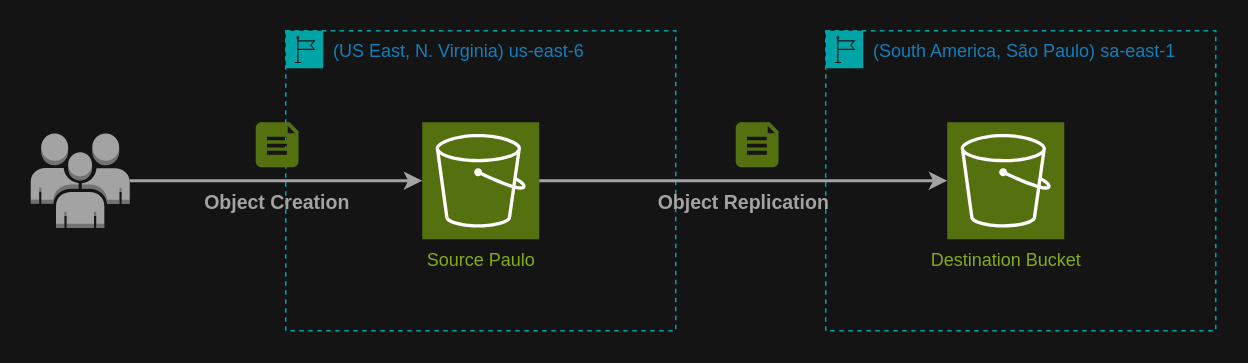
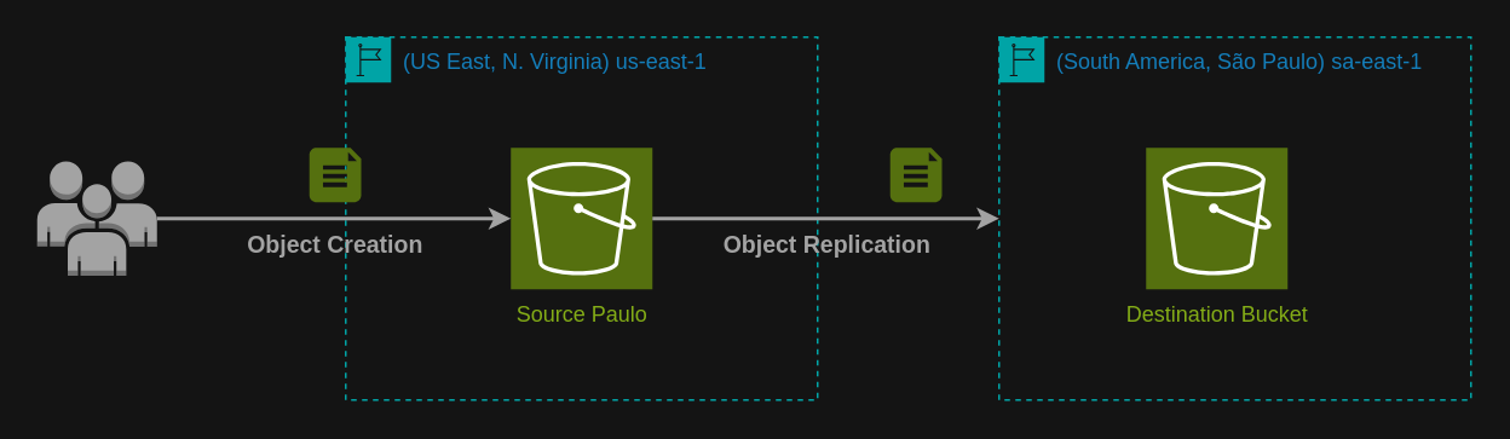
- <mxCell id="4" value="&lt;span style=&quot;font-family: &amp;quot;Amazon Ember&amp;quot;, Helvetica, Arial, sans-serif;&quot;&gt;(US East, N. Virginia)&amp;nbsp;&lt;/span&gt;&lt;span style=&quot;font-family: &amp;quot;Amazon Ember&amp;quot;, Helvetica, Arial, sans-serif;&quot;&gt;us-east-6&lt;/span&gt;" style="points=[[0,0],[0.25,0],[0.5,0],[0.75,0],[1,0],[1,0.25],[1,0.5],[1,0.75],[1,1],[0.75,1],[0.5,1],[0.25,1],[0,1],[0,0.75],[0,0.5],[0,0.25]];outlineConnect=0;gradientColor=none;html=1;whiteSpace=wrap;fontSize=12;fontStyle=0;container=0;pointerEvents=0;collapsible=0;recursiveResize=0;shape=mxgraph.aws4.group;grIcon=mxgraph.aws4.group_region;strokeColor=#00A4A6;fillColor=none;verticalAlign=top;align=left;spacingLeft=30;fontColor=#147EBA;dashed=1;labelBackgroundColor=none;" vertex="1" parent="1"><mxGeometry x="190" y="20" width="260" height="200" as="geometry" /></mxCell>
+ <mxCell id="4" value="&lt;span style=&quot;font-family: &amp;quot;Amazon Ember&amp;quot;, Helvetica, Arial, sans-serif;&quot;&gt;(US East, N. Virginia)&amp;nbsp;&lt;/span&gt;&lt;span style=&quot;font-family: &amp;quot;Amazon Ember&amp;quot;, Helvetica, Arial, sans-serif;&quot;&gt;us-east-1&lt;/span&gt;" style="points=[[0,0],[0.25,0],[0.5,0],[0.75,0],[1,0],[1,0.25],[1,0.5],[1,0.75],[1,1],[0.75,1],[0.5,1],[0.25,1],[0,1],[0,0.75],[0,0.5],[0,0.25]];outlineConnect=0;gradientColor=none;html=1;whiteSpace=wrap;fontSize=12;fontStyle=0;container=0;pointerEvents=0;collapsible=0;recursiveResize=0;shape=mxgraph.aws4.group;grIcon=mxgraph.aws4.group_region;strokeColor=#00A4A6;fillColor=none;verticalAlign=top;align=left;spacingLeft=30;fontColor=#147EBA;dashed=1;labelBackgroundColor=none;" vertex="1" parent="1"><mxGeometry x="190" y="20" width="260" height="200" as="geometry" /></mxCell>
- <mxCell id="6" value="Object Replication" style="edgeStyle=orthogonalEdgeStyle;rounded=0;orthogonalLoop=1;jettySize=auto;html=1;entryX=0;entryY=0.5;entryDx=0;entryDy=0;entryPerimeter=0;strokeColor=#A3A3A3;strokeWidth=2;fontColor=#A3A3A3;labelBackgroundColor=none;labelPosition=center;verticalLabelPosition=bottom;align=center;verticalAlign=top;fontStyle=1;fontSize=13;" edge="1" parent="1" source="5" target="3"><mxGeometry relative="1" as="geometry" /></mxCell>
+ <mxCell id="6" value="Object Replication" style="edgeStyle=orthogonalEdgeStyle;rounded=0;orthogonalLoop=1;jettySize=auto;html=1;strokeColor=#A3A3A3;strokeWidth=2;fontColor=#A3A3A3;labelBackgroundColor=none;labelPosition=center;verticalLabelPosition=bottom;align=center;verticalAlign=top;fontStyle=1;fontSize=13;" edge="1" parent="1" source="5" target="2"><mxGeometry relative="1" as="geometry" /></mxCell>
